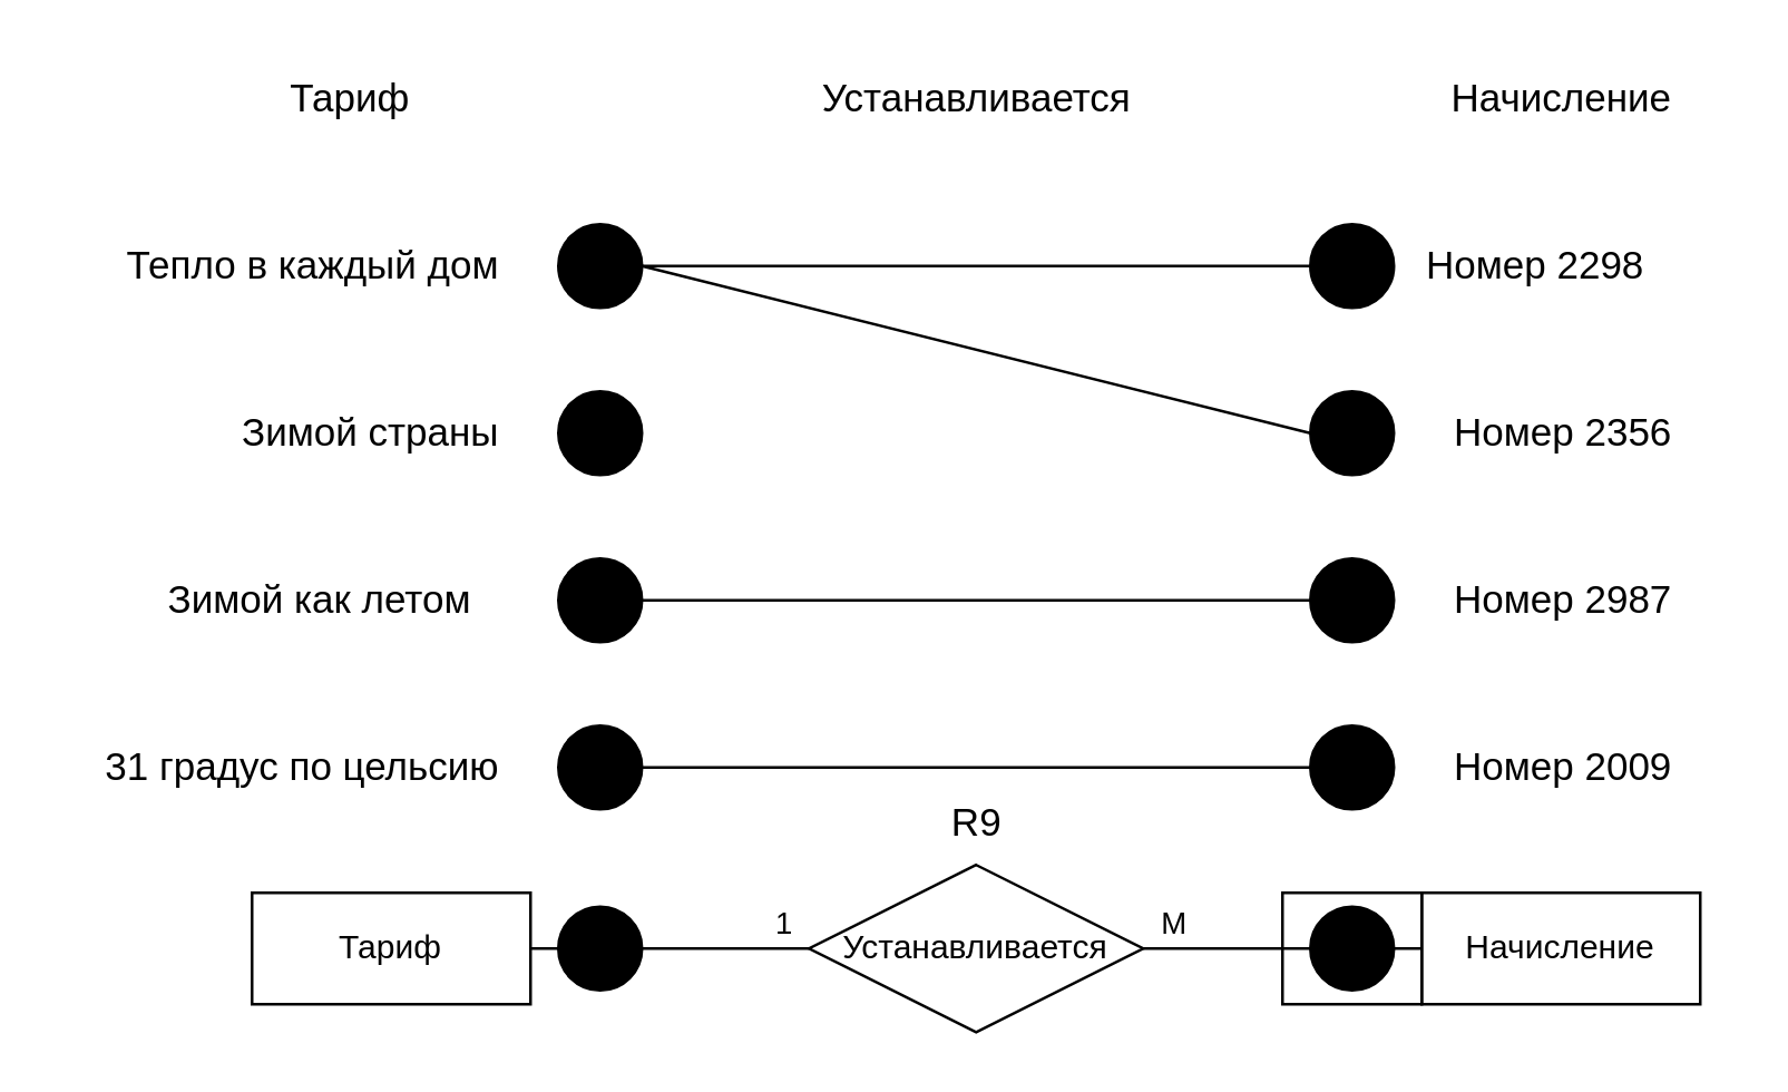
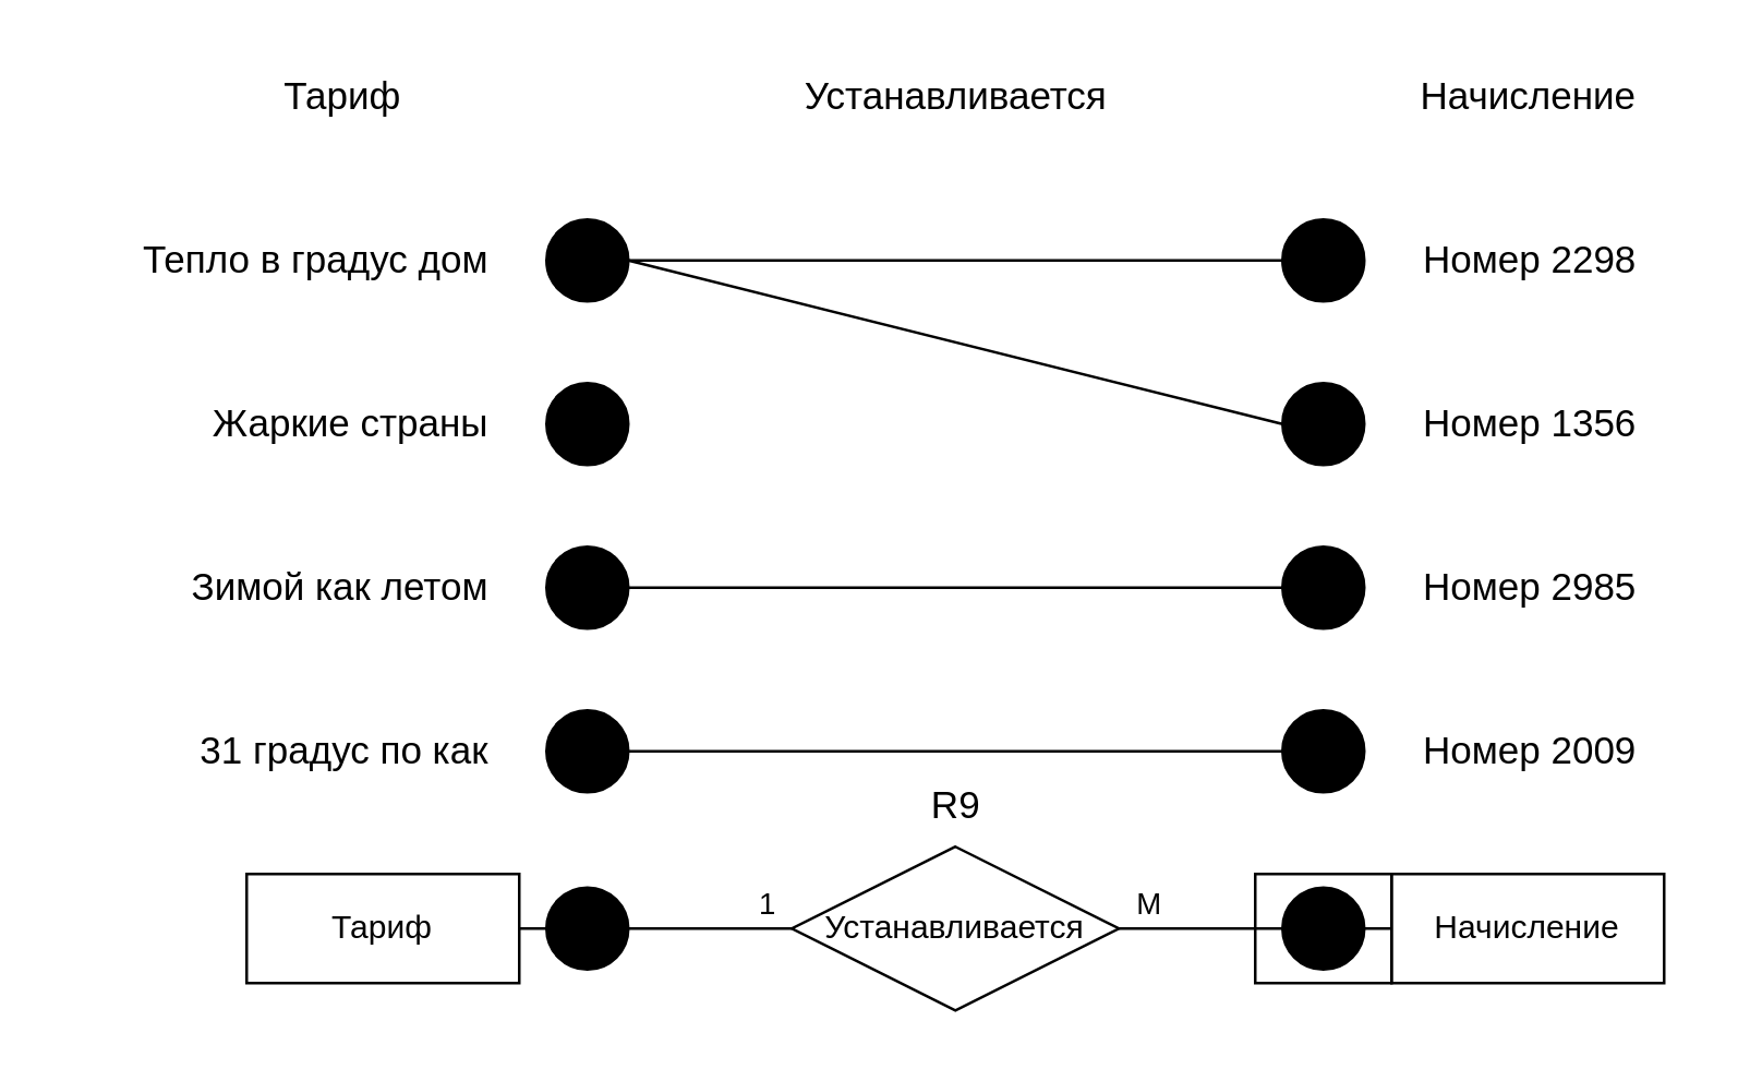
- <mxCell id="27" value="&lt;font style=&quot;font-size: 14px;&quot;&gt;Тепло в каждый дом&lt;/font&gt;" style="text;html=1;align=right;verticalAlign=middle;resizable=0;points=[];autosize=1;strokeColor=none;fillColor=none;" vertex="1" parent="1"><mxGeometry x="20" y="80" width="160" height="30" as="geometry" /></mxCell>
+ <mxCell id="27" value="&lt;font style=&quot;font-size: 14px;&quot;&gt;Тепло в градус дом&lt;/font&gt;" style="text;html=1;align=right;verticalAlign=middle;resizable=0;points=[];autosize=1;strokeColor=none;fillColor=none;" vertex="1" parent="1"><mxGeometry x="20" y="80" width="160" height="30" as="geometry" /></mxCell>
- <mxCell id="31" value="&lt;span style=&quot;font-size: 14px;&quot;&gt;Номер 2298&lt;/span&gt;" style="text;html=1;align=left;verticalAlign=middle;resizable=0;points=[];autosize=1;strokeColor=none;fillColor=none;" vertex="1" parent="1"><mxGeometry x="510" y="80" width="100" height="30" as="geometry" /></mxCell>
+ <mxCell id="31" value="&lt;span style=&quot;font-size: 14px;&quot;&gt;Номер 2298&lt;/span&gt;" style="text;html=1;align=left;verticalAlign=middle;resizable=0;points=[];autosize=1;strokeColor=none;fillColor=none;" vertex="1" parent="1"><mxGeometry x="520" y="80" width="100" height="30" as="geometry" /></mxCell>
- <mxCell id="28" value="&lt;span style=&quot;font-size: 14px;&quot;&gt;Зимой страны&lt;/span&gt;" style="text;html=1;align=right;verticalAlign=middle;resizable=0;points=[];autosize=1;strokeColor=none;fillColor=none;" vertex="1" parent="1"><mxGeometry x="60" y="140" width="120" height="30" as="geometry" /></mxCell>
+ <mxCell id="28" value="&lt;span style=&quot;font-size: 14px;&quot;&gt;Жаркие страны&lt;/span&gt;" style="text;html=1;align=right;verticalAlign=middle;resizable=0;points=[];autosize=1;strokeColor=none;fillColor=none;" vertex="1" parent="1"><mxGeometry x="60" y="140" width="120" height="30" as="geometry" /></mxCell>
- <mxCell id="32" value="&lt;span style=&quot;font-size: 14px;&quot;&gt;Номер 2356&lt;/span&gt;" style="text;html=1;align=left;verticalAlign=middle;resizable=0;points=[];autosize=1;strokeColor=none;fillColor=none;" vertex="1" parent="1"><mxGeometry x="520" y="140" width="100" height="30" as="geometry" /></mxCell>
+ <mxCell id="32" value="&lt;span style=&quot;font-size: 14px;&quot;&gt;Номер 1356&lt;/span&gt;" style="text;html=1;align=left;verticalAlign=middle;resizable=0;points=[];autosize=1;strokeColor=none;fillColor=none;" vertex="1" parent="1"><mxGeometry x="520" y="140" width="100" height="30" as="geometry" /></mxCell>
- <mxCell id="29" value="&lt;font style=&quot;font-size: 14px;&quot;&gt;Зимой как летом&lt;/font&gt;" style="text;html=1;align=right;verticalAlign=middle;resizable=0;points=[];autosize=1;strokeColor=none;fillColor=none;" vertex="1" parent="1"><mxGeometry x="40" y="200" width="130" height="30" as="geometry" /></mxCell>
+ <mxCell id="29" value="&lt;font style=&quot;font-size: 14px;&quot;&gt;Зимой как летом&lt;/font&gt;" style="text;html=1;align=right;verticalAlign=middle;resizable=0;points=[];autosize=1;strokeColor=none;fillColor=none;" vertex="1" parent="1"><mxGeometry x="50" y="200" width="130" height="30" as="geometry" /></mxCell>
- <mxCell id="33" value="&lt;span style=&quot;font-size: 14px;&quot;&gt;Номер 2987&lt;/span&gt;" style="text;html=1;align=left;verticalAlign=middle;resizable=0;points=[];autosize=1;strokeColor=none;fillColor=none;" vertex="1" parent="1"><mxGeometry x="520" y="200" width="100" height="30" as="geometry" /></mxCell>
+ <mxCell id="33" value="&lt;span style=&quot;font-size: 14px;&quot;&gt;Номер 2985&lt;/span&gt;" style="text;html=1;align=left;verticalAlign=middle;resizable=0;points=[];autosize=1;strokeColor=none;fillColor=none;" vertex="1" parent="1"><mxGeometry x="520" y="200" width="100" height="30" as="geometry" /></mxCell>
- <mxCell id="30" value="&lt;span style=&quot;font-size: 14px;&quot;&gt;31 градус по цельсию&lt;/span&gt;" style="text;html=1;align=right;verticalAlign=middle;resizable=0;points=[];autosize=1;strokeColor=none;fillColor=none;" vertex="1" parent="1"><mxGeometry x="20" y="260" width="160" height="30" as="geometry" /></mxCell>
+ <mxCell id="30" value="&lt;span style=&quot;font-size: 14px;&quot;&gt;31 градус по как&lt;/span&gt;" style="text;html=1;align=right;verticalAlign=middle;resizable=0;points=[];autosize=1;strokeColor=none;fillColor=none;" vertex="1" parent="1"><mxGeometry x="20" y="260" width="160" height="30" as="geometry" /></mxCell>
